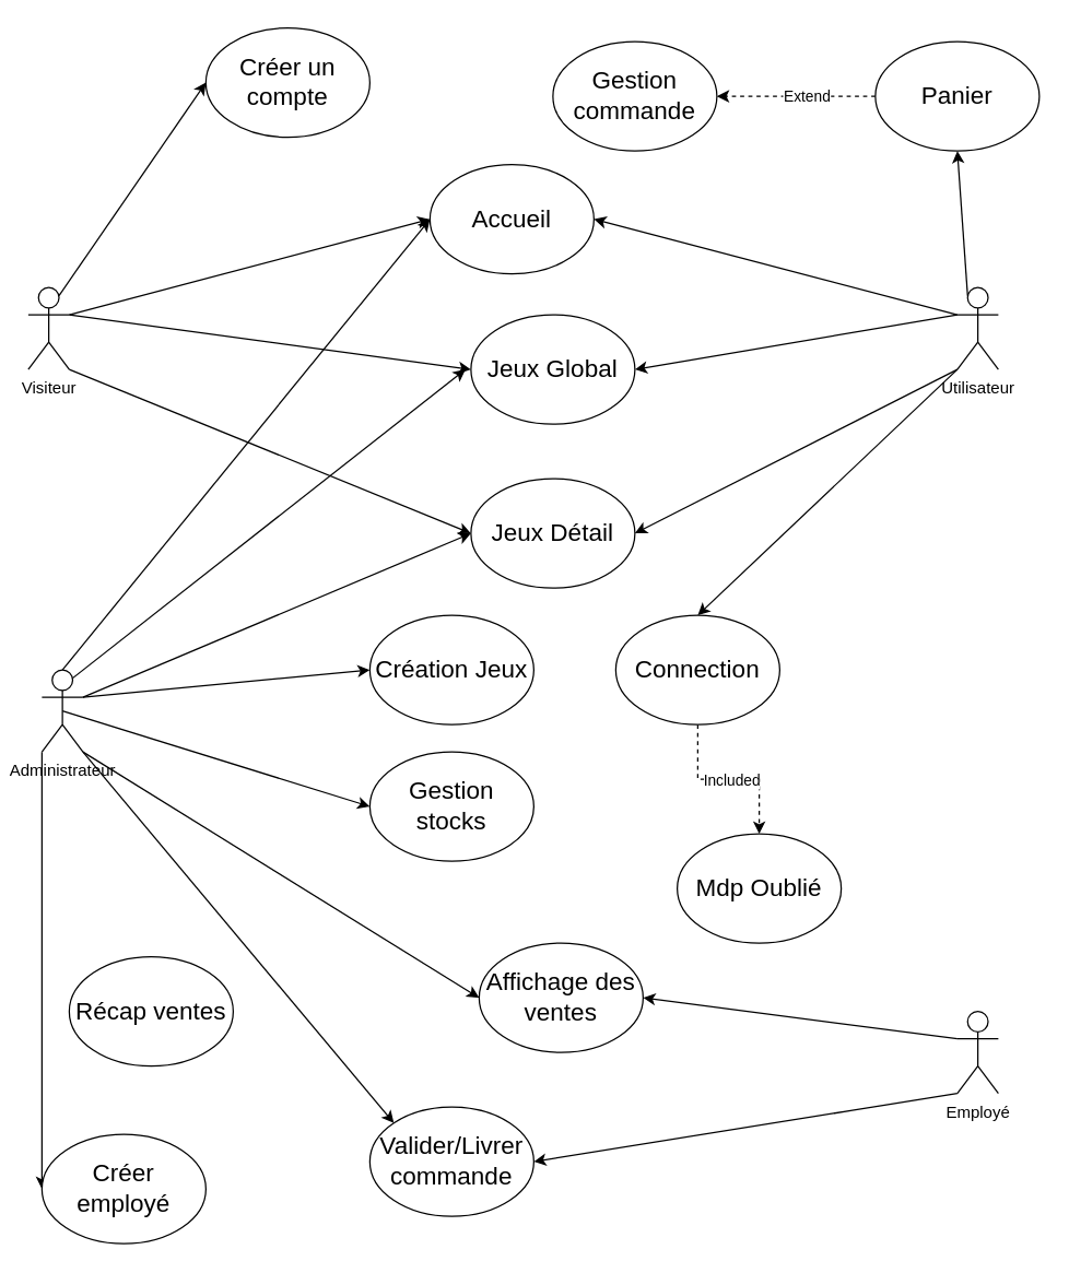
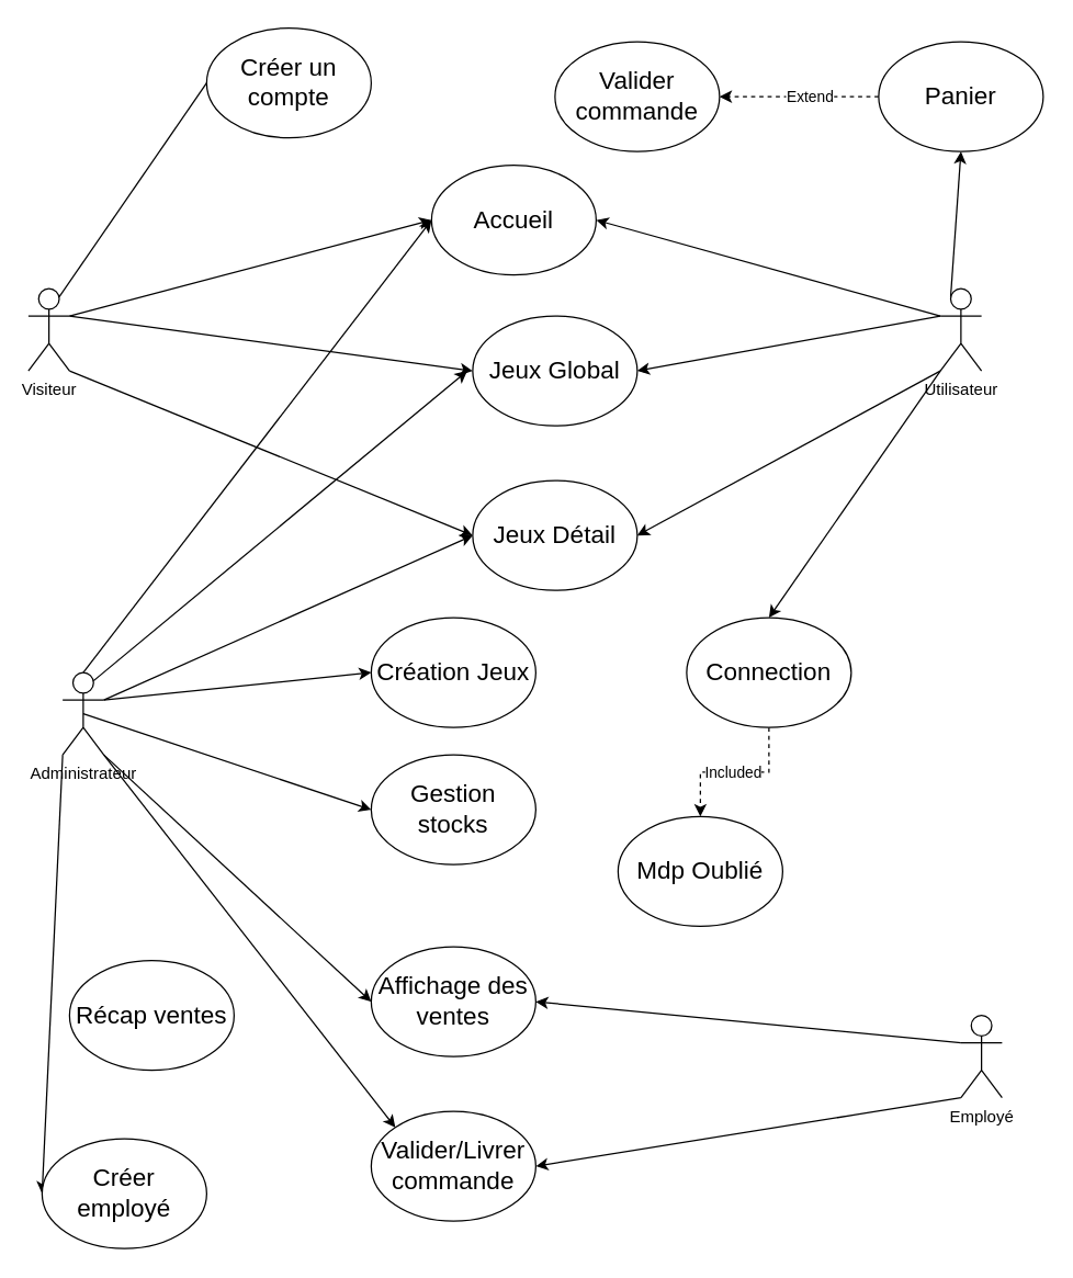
- <mxCell id="5" style="rounded=0;orthogonalLoop=1;jettySize=auto;html=1;exitX=0.75;exitY=0.1;exitDx=0;exitDy=0;exitPerimeter=0;entryX=0;entryY=0.5;entryDx=0;entryDy=0;" edge="1" parent="1" source="6" target="10"><mxGeometry relative="1" as="geometry" /></mxCell>
+ <mxCell id="5" style="rounded=0;orthogonalLoop=1;jettySize=auto;html=1;exitX=0.75;exitY=0.1;exitDx=0;exitDy=0;exitPerimeter=0;entryX=0;entryY=0.5;entryDx=0;entryDy=0;endArrow=none;" edge="1" parent="1" source="6" target="10"><mxGeometry relative="1" as="geometry" /></mxCell>
- <mxCell id="20" value="&lt;span style=&quot;font-size: 18px;&quot;&gt;Gestion commande&lt;/span&gt;" style="ellipse;whiteSpace=wrap;html=1;" vertex="1" parent="1"><mxGeometry x="404" y="30" width="120" height="80" as="geometry" /></mxCell>
+ <mxCell id="20" value="&lt;span style=&quot;font-size: 18px;&quot;&gt;Valider commande&lt;/span&gt;" style="ellipse;whiteSpace=wrap;html=1;" vertex="1" parent="1"><mxGeometry x="404" y="30" width="120" height="80" as="geometry" /></mxCell>
- <mxCell id="16" value="Utilisateur" style="shape=umlActor;verticalLabelPosition=bottom;verticalAlign=top;html=1;outlineConnect=0;" vertex="1" parent="1"><mxGeometry x="700" y="210" width="30" height="60" as="geometry" /></mxCell>
+ <mxCell id="16" value="Utilisateur" style="shape=umlActor;verticalLabelPosition=bottom;verticalAlign=top;html=1;outlineConnect=0;" vertex="1" parent="1"><mxGeometry x="685" y="210" width="30" height="60" as="geometry" /></mxCell>
- <mxCell id="23" value="&lt;font style=&quot;font-size: 18px;&quot;&gt;Connection&lt;/font&gt;" style="ellipse;whiteSpace=wrap;html=1;" vertex="1" parent="1"><mxGeometry x="450" y="450" width="120" height="80" as="geometry" /></mxCell>
+ <mxCell id="23" value="&lt;font style=&quot;font-size: 18px;&quot;&gt;Connection&lt;/font&gt;" style="ellipse;whiteSpace=wrap;html=1;" vertex="1" parent="1"><mxGeometry x="500" y="450" width="120" height="80" as="geometry" /></mxCell>
- <mxCell id="33" value="Administrateur" style="shape=umlActor;verticalLabelPosition=bottom;verticalAlign=top;html=1;outlineConnect=0;" vertex="1" parent="1"><mxGeometry x="30" y="490" width="30" height="60" as="geometry" /></mxCell>
+ <mxCell id="33" value="Administrateur" style="shape=umlActor;verticalLabelPosition=bottom;verticalAlign=top;html=1;outlineConnect=0;" vertex="1" parent="1"><mxGeometry x="45" y="490" width="30" height="60" as="geometry" /></mxCell>
- <mxCell id="24" value="&lt;font style=&quot;font-size: 18px;&quot;&gt;Mdp Oublié&lt;/font&gt;" style="ellipse;whiteSpace=wrap;html=1;" vertex="1" parent="1"><mxGeometry x="495" y="610" width="120" height="80" as="geometry" /></mxCell>
+ <mxCell id="24" value="&lt;font style=&quot;font-size: 18px;&quot;&gt;Mdp Oublié&lt;/font&gt;" style="ellipse;whiteSpace=wrap;html=1;" vertex="1" parent="1"><mxGeometry x="450" y="595" width="120" height="80" as="geometry" /></mxCell>
- <mxCell id="38" value="&lt;font style=&quot;font-size: 18px;&quot;&gt;Affichage des ventes&lt;/font&gt;" style="ellipse;whiteSpace=wrap;html=1;" vertex="1" parent="1"><mxGeometry x="350" y="690" width="120" height="80" as="geometry" /></mxCell>
+ <mxCell id="38" value="&lt;font style=&quot;font-size: 18px;&quot;&gt;Affichage des ventes&lt;/font&gt;" style="ellipse;whiteSpace=wrap;html=1;" vertex="1" parent="1"><mxGeometry x="270" y="690" width="120" height="80" as="geometry" /></mxCell>
